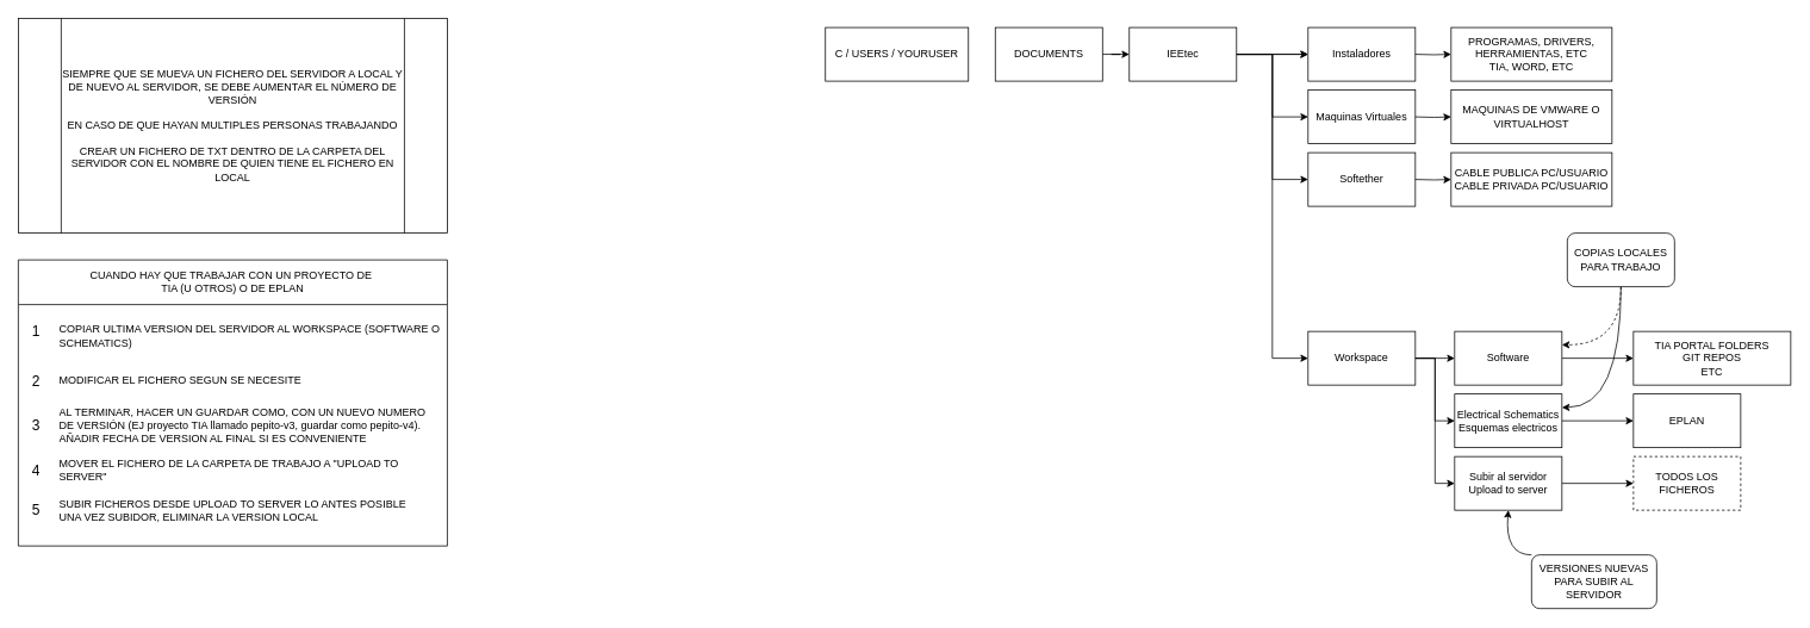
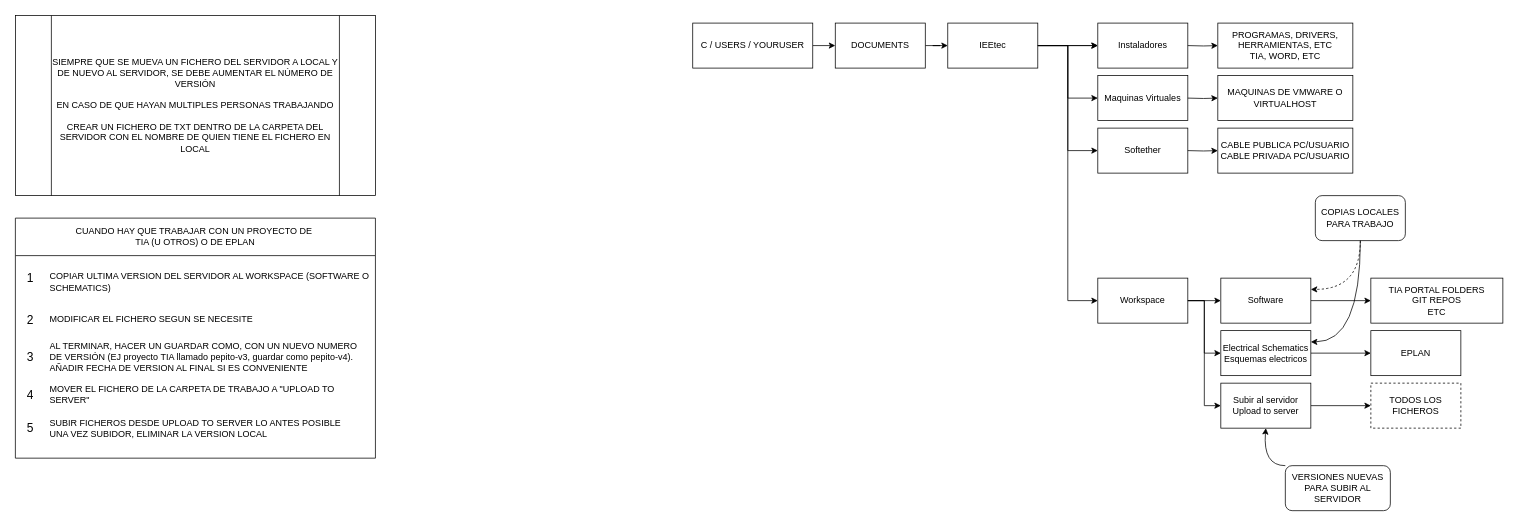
+ <mxCell id="3" value="" style="edgeStyle=orthogonalEdgeStyle;rounded=0;orthogonalLoop=1;jettySize=auto;html=1;entryX=0;entryY=0.5;entryDx=0;entryDy=0;exitX=1;exitY=0.5;exitDx=0;exitDy=0;" parent="1" source="8" target="4" edge="1"><mxGeometry relative="1" as="geometry"><mxPoint x="1123" y="150" as="sourcePoint" /></mxGeometry></mxCell>
